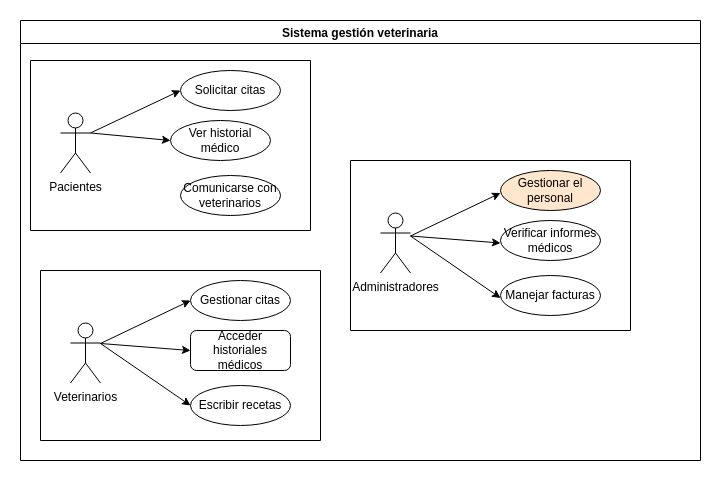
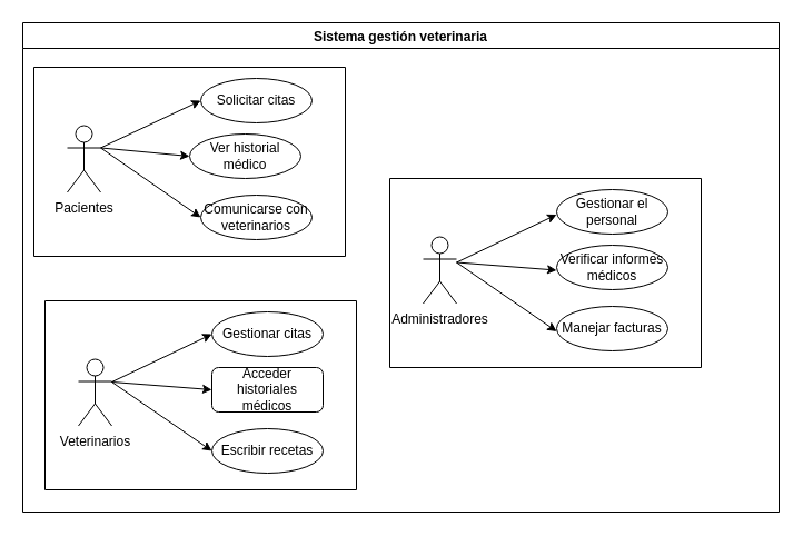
+ <mxCell id="19" value="" style="endArrow=classic;html=1;rounded=0;exitX=1;exitY=0.333;exitDx=0;exitDy=0;exitPerimeter=0;entryX=0;entryY=0.5;entryDx=0;entryDy=0;" edge="1" parent="12" source="13" target="16"><mxGeometry width="50" height="50" relative="1" as="geometry"><mxPoint x="70" y="83" as="sourcePoint" /><mxPoint x="160" y="90" as="targetPoint" /></mxGeometry></mxCell>
- <mxCell id="5" value="Gestionar el personal" style="ellipse;whiteSpace=wrap;html=1;align=center;newEdgeStyle={&quot;edgeStyle&quot;:&quot;entityRelationEdgeStyle&quot;,&quot;startArrow&quot;:&quot;none&quot;,&quot;endArrow&quot;:&quot;none&quot;,&quot;segment&quot;:10,&quot;curved&quot;:1,&quot;sourcePerimeterSpacing&quot;:0,&quot;targetPerimeterSpacing&quot;:0};treeFolding=1;treeMoving=1;fillColor=#ffe6cc;" vertex="1" parent="3"><mxGeometry x="150" y="10" width="100" height="40" as="geometry" /></mxCell>
+ <mxCell id="5" value="Gestionar el personal" style="ellipse;whiteSpace=wrap;html=1;align=center;newEdgeStyle={&quot;edgeStyle&quot;:&quot;entityRelationEdgeStyle&quot;,&quot;startArrow&quot;:&quot;none&quot;,&quot;endArrow&quot;:&quot;none&quot;,&quot;segment&quot;:10,&quot;curved&quot;:1,&quot;sourcePerimeterSpacing&quot;:0,&quot;targetPerimeterSpacing&quot;:0};treeFolding=1;treeMoving=1;" vertex="1" parent="3"><mxGeometry x="150" y="10" width="100" height="40" as="geometry" /></mxCell>
